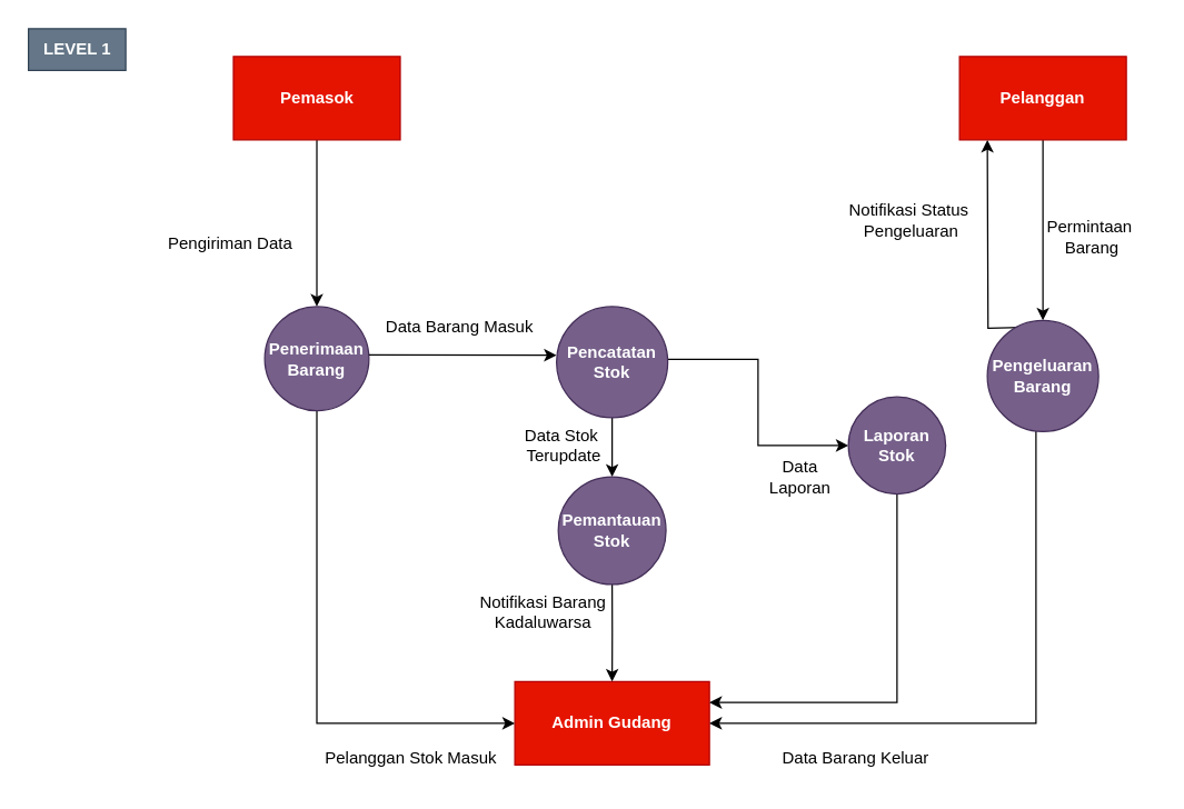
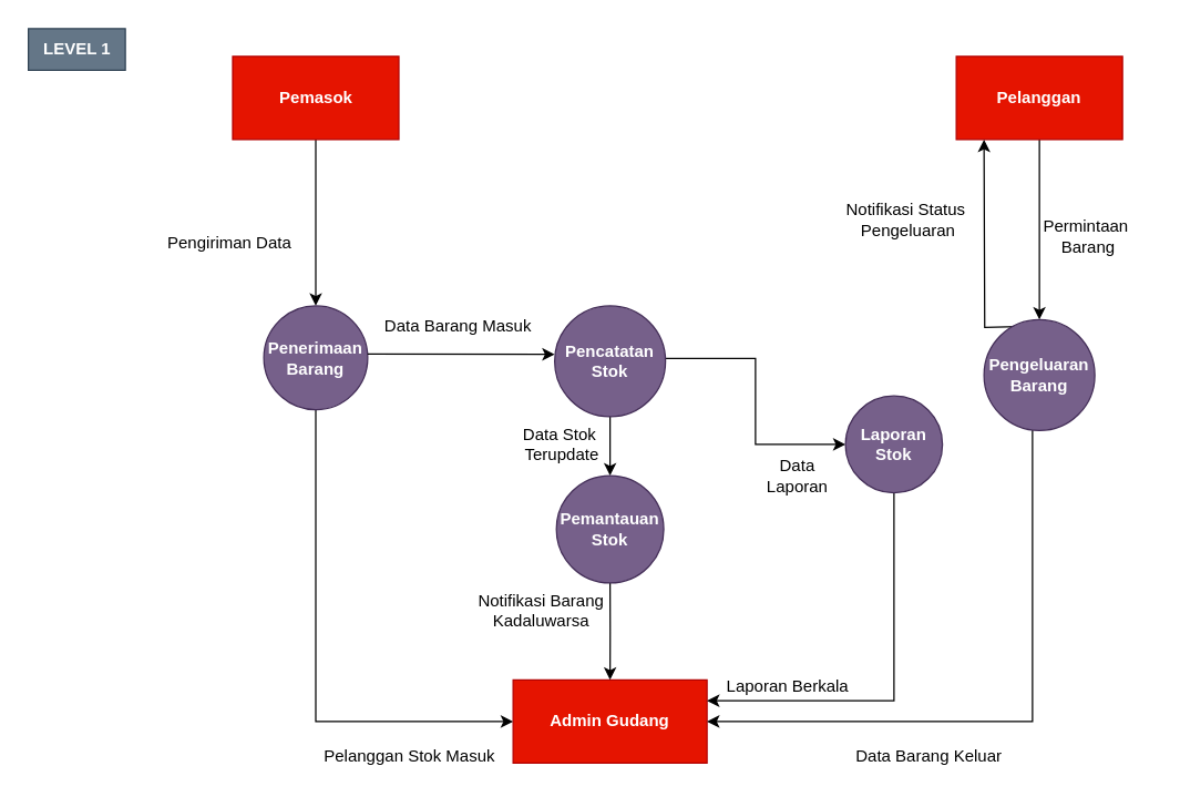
+ <mxCell id="30" value="Laporan Berkala" style="text;html=1;align=center;verticalAlign=middle;resizable=0;points=[];autosize=1;strokeColor=none;fillColor=none;" parent="1" vertex="1"><mxGeometry x="512.5" y="480" width="110" height="30" as="geometry" /></mxCell>
- <mxCell id="16" value="Data Barang Keluar" style="text;html=1;align=center;verticalAlign=middle;resizable=0;points=[];autosize=1;strokeColor=none;fillColor=none;" parent="1" vertex="1"><mxGeometry x="550" y="530" width="130" height="30" as="geometry" /></mxCell>
+ <mxCell id="16" value="Data Barang Keluar" style="text;html=1;align=center;verticalAlign=middle;resizable=0;points=[];autosize=1;strokeColor=none;fillColor=none;" parent="1" vertex="1"><mxGeometry x="605" y="530" width="130" height="30" as="geometry" /></mxCell>
